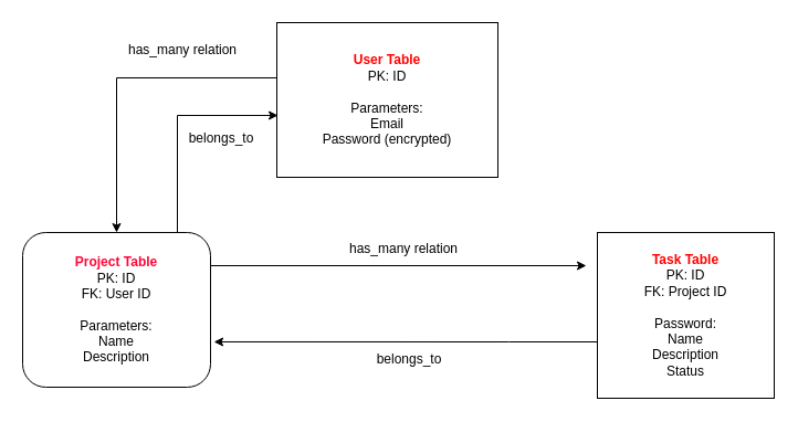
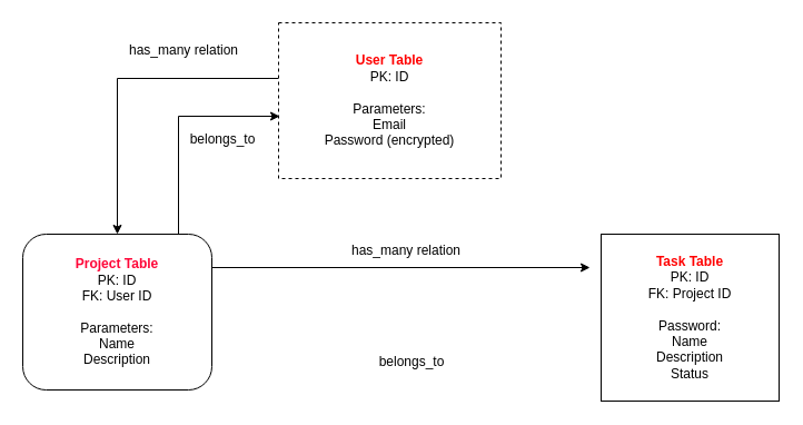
- <mxCell id="3" value="&lt;b&gt;&lt;font color=&quot;#ff0000&quot;&gt;User Table&lt;br&gt;&lt;/font&gt;&lt;/b&gt;PK: ID&lt;br&gt;&lt;br&gt;Parameters:&lt;br&gt;Email&lt;br&gt;Password (encrypted)" style="rounded=0;whiteSpace=wrap;html=1;" parent="1" vertex="1"><mxGeometry x="250" y="20" width="200" height="140" as="geometry" /></mxCell>
+ <mxCell id="3" value="&lt;b&gt;&lt;font color=&quot;#ff0000&quot;&gt;User Table&lt;br&gt;&lt;/font&gt;&lt;/b&gt;PK: ID&lt;br&gt;&lt;br&gt;Parameters:&lt;br&gt;Email&lt;br&gt;Password (encrypted)" style="rounded=0;whiteSpace=wrap;html=1;dashed=1;" parent="1" vertex="1"><mxGeometry x="250" y="20" width="200" height="140" as="geometry" /></mxCell>
- <mxCell id="7" style="edgeStyle=orthogonalEdgeStyle;rounded=0;orthogonalLoop=1;jettySize=auto;html=1;entryX=1.018;entryY=0.707;entryDx=0;entryDy=0;entryPerimeter=0;" parent="1" source="8" target="6" edge="1"><mxGeometry relative="1" as="geometry"><Array as="points"><mxPoint x="460" y="309" /><mxPoint x="460" y="309" /></Array></mxGeometry></mxCell>
